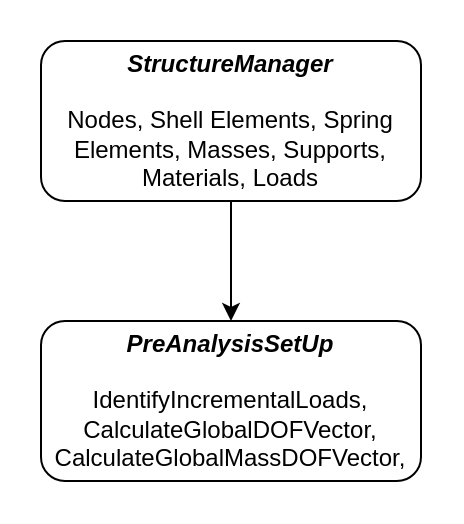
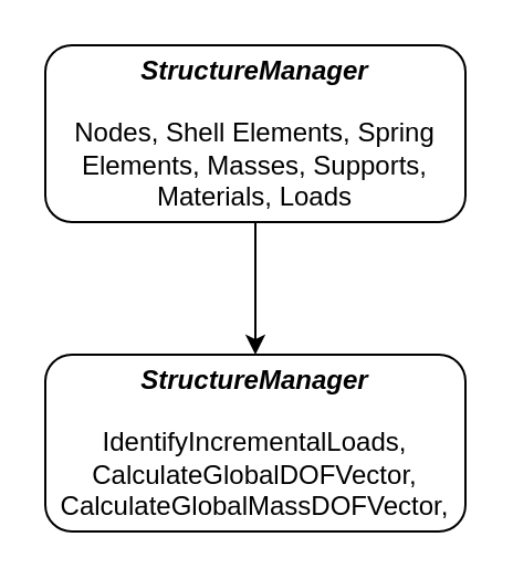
- <mxCell id="4" value="&lt;i style=&quot;font-weight: bold&quot;&gt;PreAnalysisSetUp&lt;/i&gt;&lt;br&gt;&lt;br&gt;IdentifyIncrementalLoads, CalculateGlobalDOFVector, CalculateGlobalMassDOFVector," style="rounded=1;whiteSpace=wrap;html=1;" vertex="1" parent="1"><mxGeometry x="20" y="160" width="190" height="80" as="geometry" /></mxCell>
+ <mxCell id="4" value="&lt;i style=&quot;font-weight: bold&quot;&gt;StructureManager&lt;/i&gt;&lt;br&gt;&lt;br&gt;IdentifyIncrementalLoads, CalculateGlobalDOFVector, CalculateGlobalMassDOFVector," style="rounded=1;whiteSpace=wrap;html=1;" vertex="1" parent="1"><mxGeometry x="20" y="160" width="190" height="80" as="geometry" /></mxCell>
